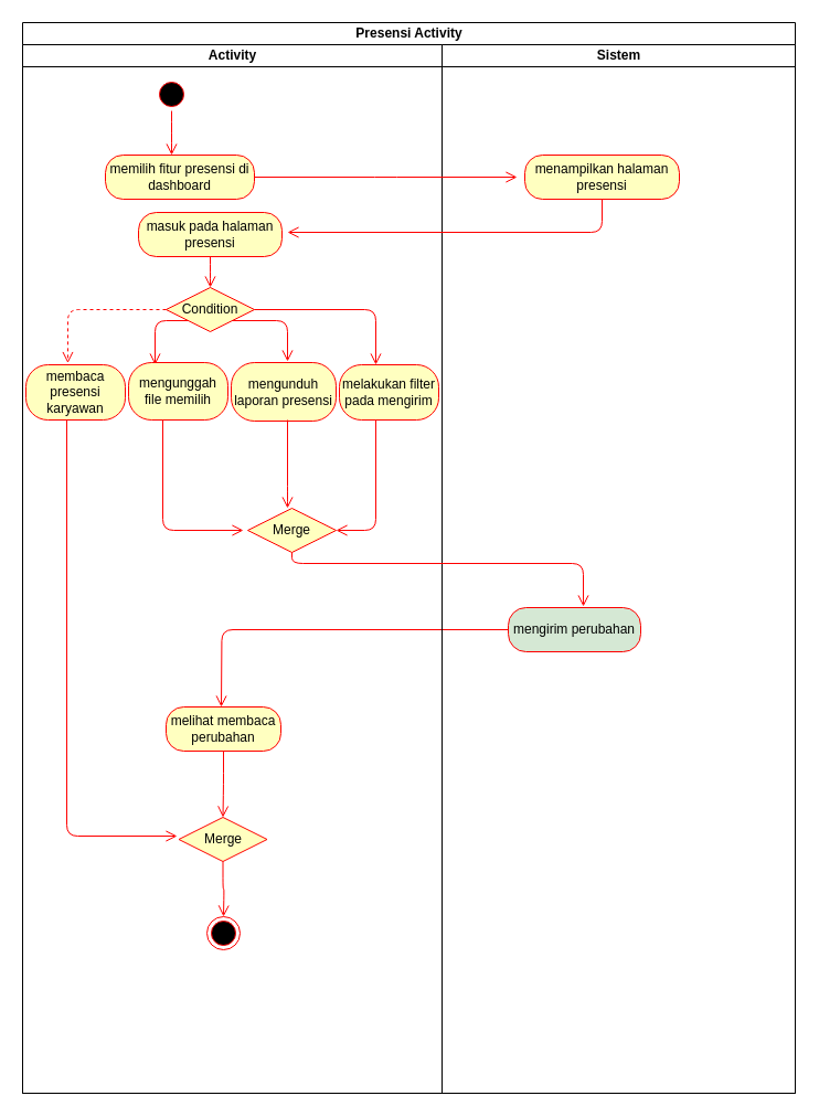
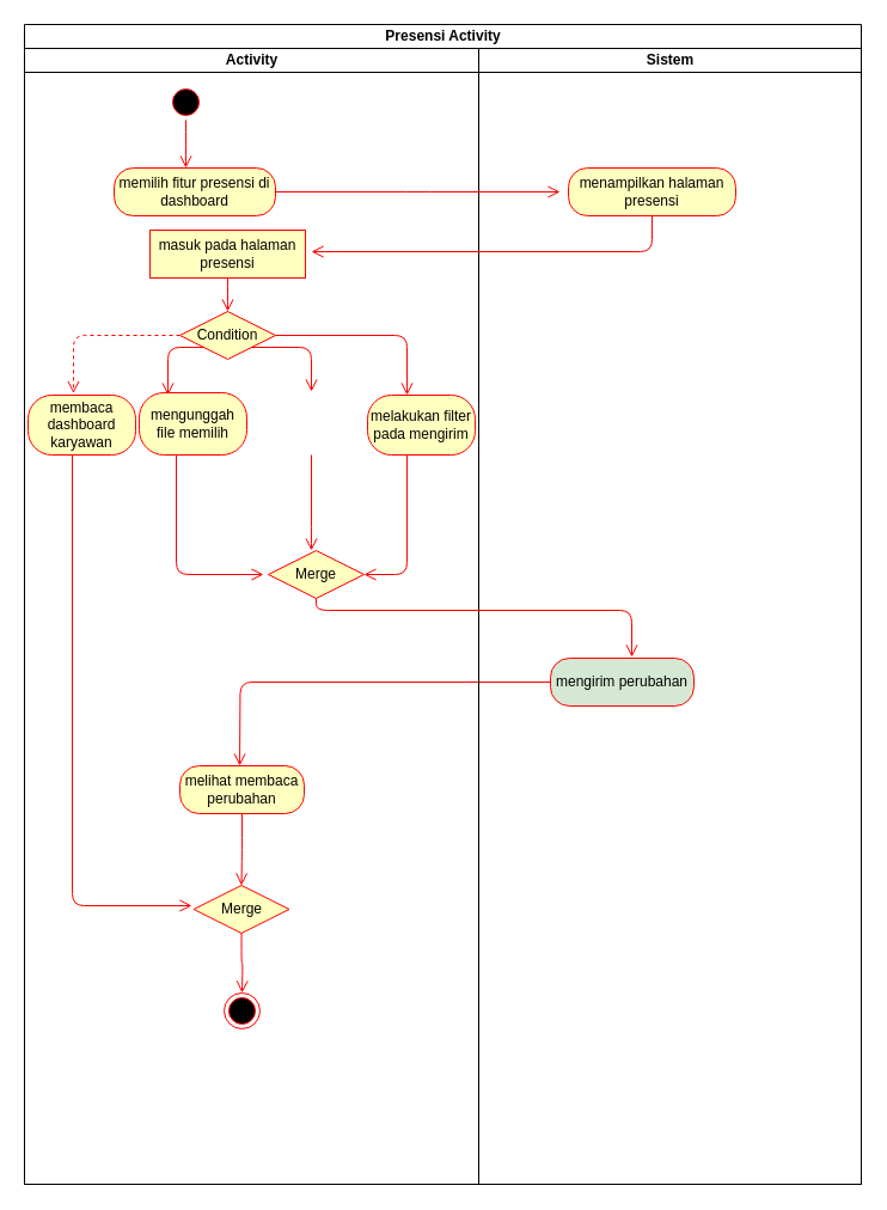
- <mxCell id="22" value="masuk pada halaman presensi" style="rounded=1;whiteSpace=wrap;html=1;arcSize=40;fontColor=#000000;fillColor=#ffffc0;strokeColor=#ff0000;" parent="3" vertex="1"><mxGeometry x="105" y="152" width="130" height="40" as="geometry" /></mxCell>
+ <mxCell id="22" value="masuk pada halaman presensi" style="whiteSpace=wrap;html=1;arcSize=40;fontColor=#000000;fillColor=#ffffc0;strokeColor=#ff0000;rounded=0;" parent="3" vertex="1"><mxGeometry x="105" y="152" width="130" height="40" as="geometry" /></mxCell>
- <mxCell id="14" value="mengunduh laporan presensi" style="rounded=1;whiteSpace=wrap;html=1;arcSize=40;fontColor=#000000;fillColor=#ffffc0;strokeColor=#ff0000;" parent="3" vertex="1"><mxGeometry x="189" y="288" width="95" height="53" as="geometry" /></mxCell>
- <mxCell id="17" value="membaca presensi karyawan" style="rounded=1;whiteSpace=wrap;html=1;arcSize=40;fontColor=#000000;fillColor=#ffffc0;strokeColor=#ff0000;" parent="3" vertex="1"><mxGeometry x="3" y="290" width="90" height="50" as="geometry" /></mxCell>
+ <mxCell id="17" value="membaca dashboard karyawan" style="rounded=1;whiteSpace=wrap;html=1;arcSize=40;fontColor=#000000;fillColor=#ffffc0;strokeColor=#ff0000;" parent="3" vertex="1"><mxGeometry x="3" y="290" width="90" height="50" as="geometry" /></mxCell>
